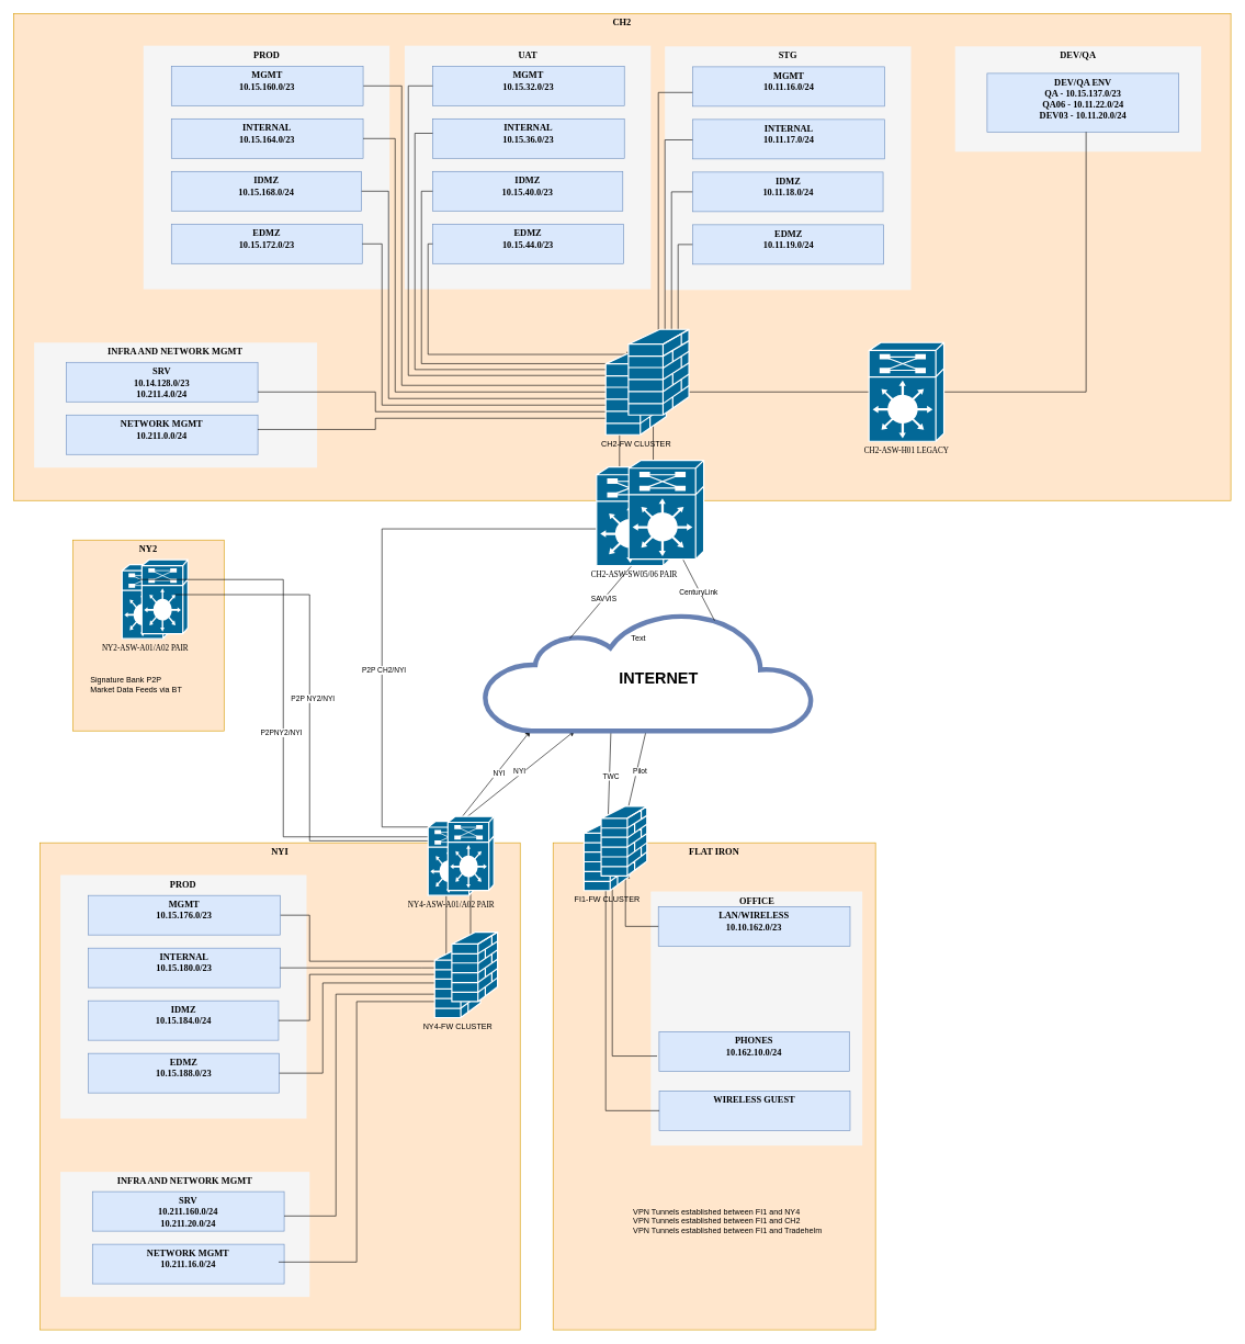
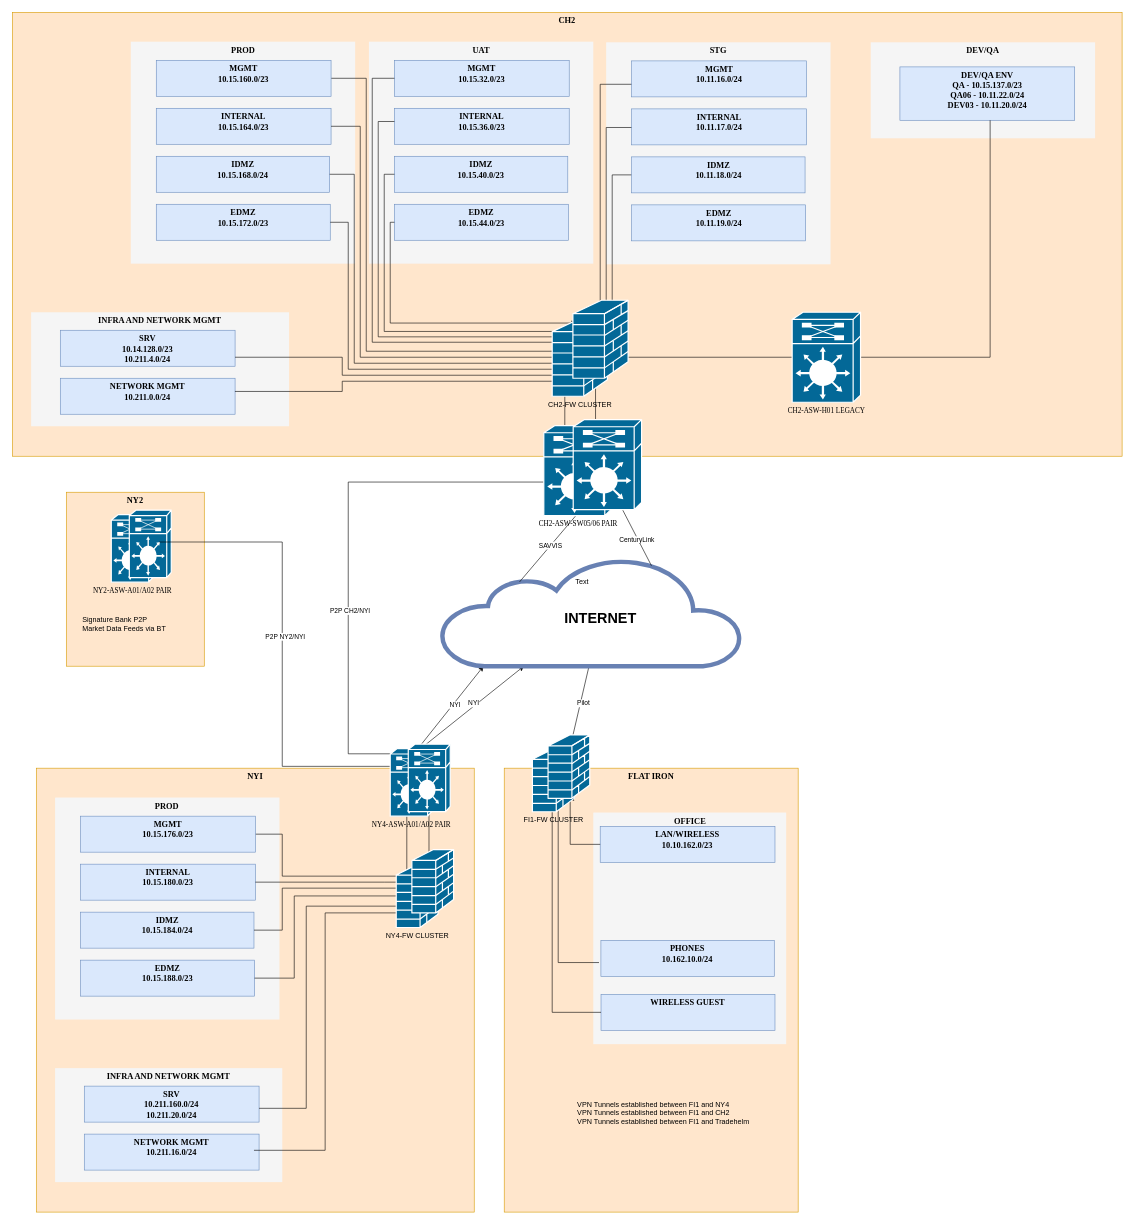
- <mxCell id="45" value="" style="edgeStyle=elbowEdgeStyle;rounded=0;orthogonalLoop=1;jettySize=auto;html=1;exitX=0;exitY=0.5;exitDx=0;exitDy=0;" edge="1" parent="1" source="48" target="61"><mxGeometry relative="1" as="geometry"><mxPoint x="1058.82" y="380" as="sourcePoint" /><mxPoint x="1362.19" y="548" as="targetPoint" /><Array as="points"><mxPoint x="1030" y="480" /><mxPoint x="1040" y="480" /><mxPoint x="1051.82" y="338" /></Array></mxGeometry></mxCell>
- <mxCell id="109" value="" style="edgeStyle=elbowEdgeStyle;rounded=0;orthogonalLoop=1;jettySize=auto;html=1;exitX=0.357;exitY=0.2;exitDx=0;exitDy=0;exitPerimeter=0;entryX=0.4;entryY=0.209;entryDx=0;entryDy=0;entryPerimeter=0;" edge="1" parent="1" source="107" target="114"><mxGeometry relative="1" as="geometry"><mxPoint x="337.026" y="803.5" as="sourcePoint" /><mxPoint x="134.972" y="1256.5" as="targetPoint" /><Array as="points"><mxPoint x="430" y="1100" /></Array></mxGeometry></mxCell>
- <mxCell id="110" value="P2PNY2/NYI" style="edgeLabel;html=1;align=center;verticalAlign=middle;resizable=0;points=[];" vertex="1" connectable="0" parent="109"><mxGeometry x="0.055" y="-4" relative="1" as="geometry"><mxPoint as="offset" /></mxGeometry></mxCell>
- <mxCell id="6" style="edgeStyle=none;rounded=0;orthogonalLoop=1;jettySize=auto;html=1;entryX=0.007;entryY=-0.25;entryDx=0;entryDy=0;entryPerimeter=0;" edge="1" parent="1" source="101" target="64"><mxGeometry relative="1" as="geometry"><mxPoint x="719.994" y="1250" as="sourcePoint" /><mxPoint x="890" y="1120" as="targetPoint" /></mxGeometry></mxCell>
- <mxCell id="7" value="TWC" style="edgeLabel;html=1;align=center;verticalAlign=middle;resizable=0;points=[];" vertex="1" connectable="0" parent="6"><mxGeometry x="-0.405" y="-2" relative="1" as="geometry"><mxPoint as="offset" /></mxGeometry></mxCell>
